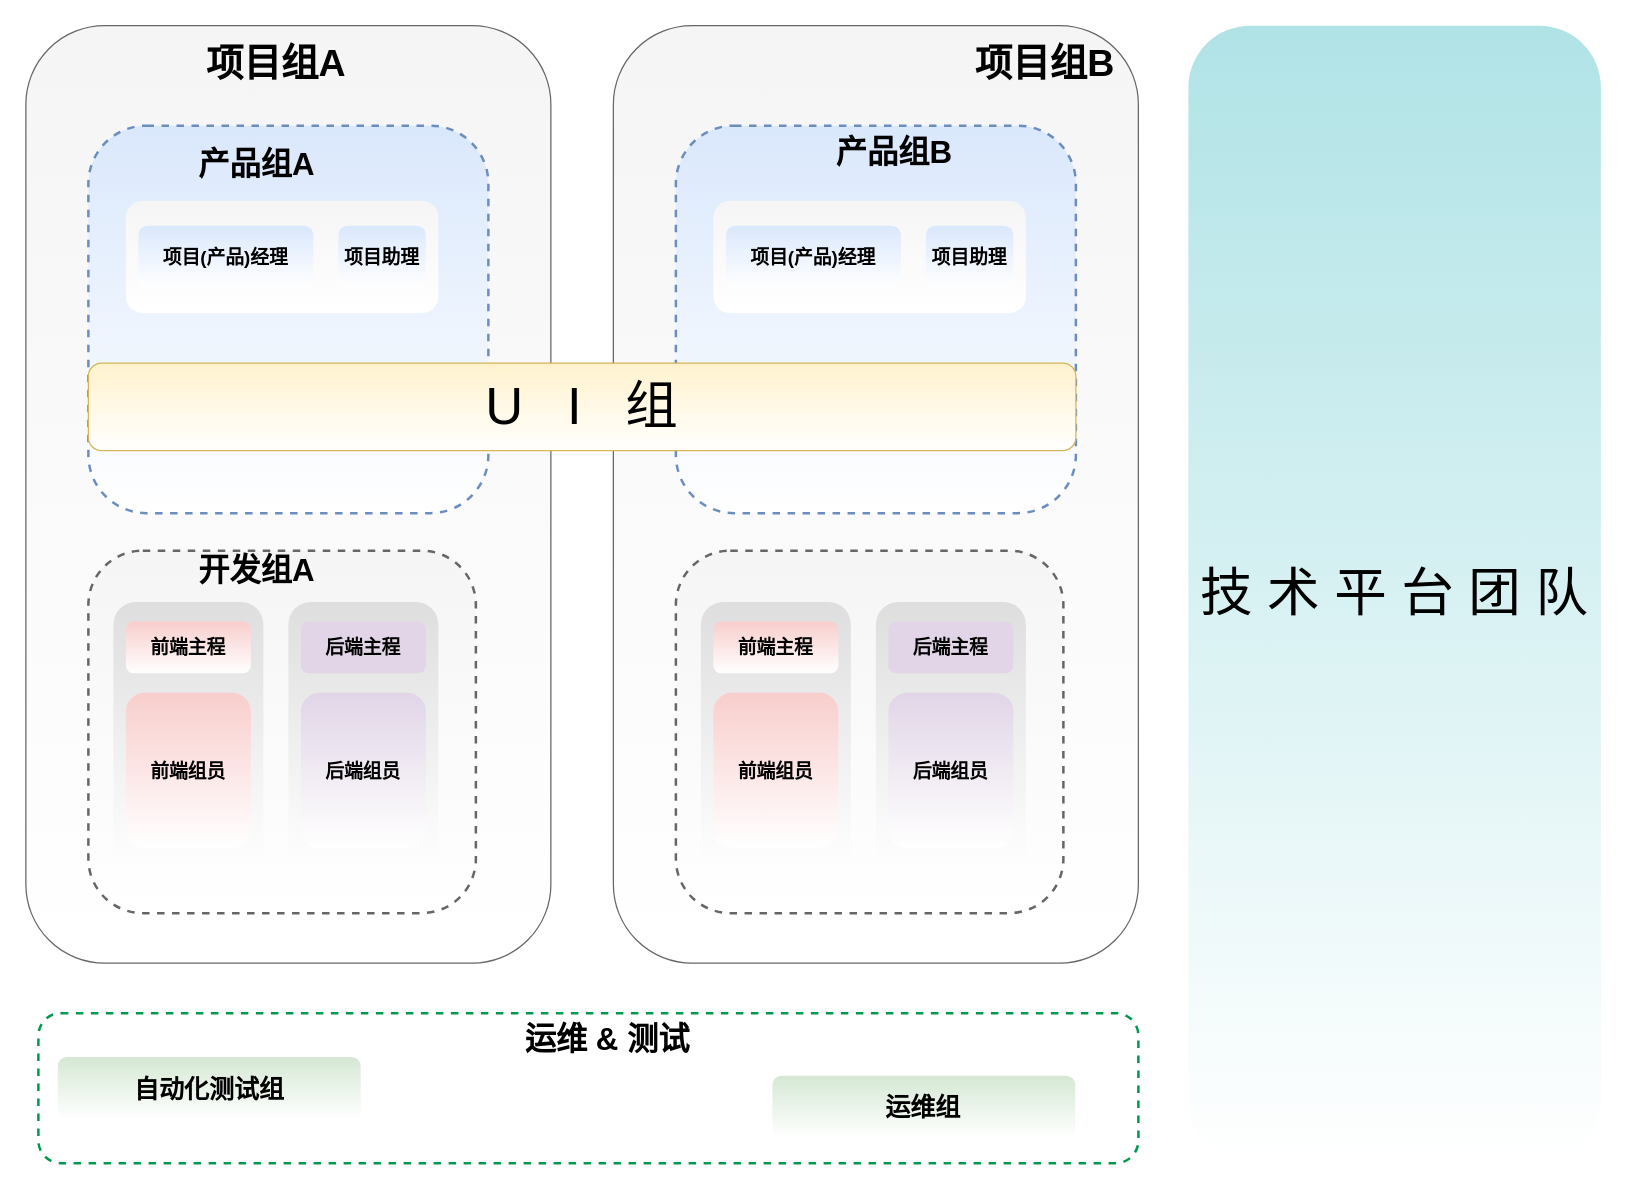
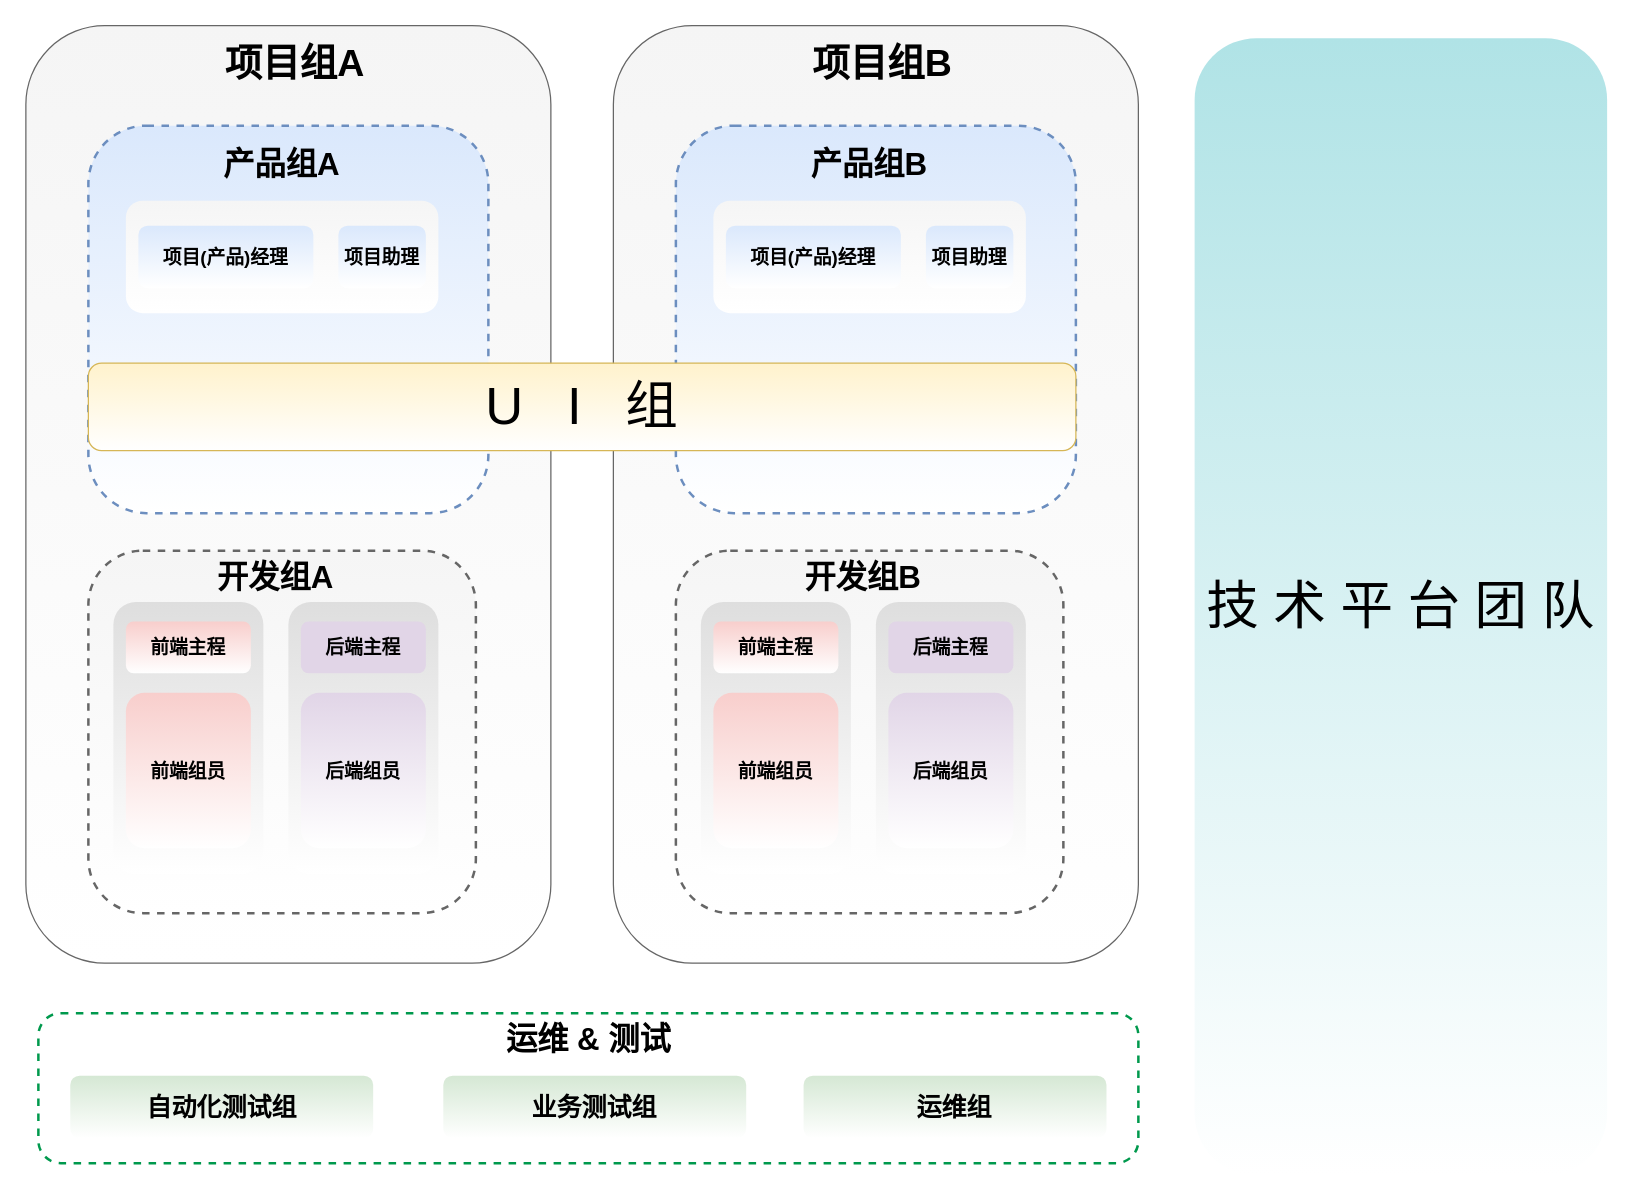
- <mxCell id="23" value="&lt;font style=&quot;font-size: 30px&quot;&gt;&lt;b&gt;项目组A&lt;/b&gt;&lt;/font&gt;" style="text;html=1;strokeColor=none;fillColor=none;align=center;verticalAlign=middle;whiteSpace=wrap;rounded=0;" vertex="1" parent="9"><mxGeometry x="137.5" y="20" width="125" height="20" as="geometry" /></mxCell>
+ <mxCell id="23" value="&lt;font style=&quot;font-size: 30px&quot;&gt;&lt;b&gt;项目组A&lt;/b&gt;&lt;/font&gt;" style="text;html=1;strokeColor=none;fillColor=none;align=center;verticalAlign=middle;whiteSpace=wrap;rounded=0;" vertex="1" parent="9"><mxGeometry x="152.5" y="20" width="125" height="20" as="geometry" /></mxCell>
- <mxCell id="42" value="&lt;font style=&quot;font-size: 30px&quot;&gt;&lt;b&gt;项目组B&lt;/b&gt;&lt;/font&gt;" style="text;html=1;strokeColor=none;fillColor=none;align=center;verticalAlign=middle;whiteSpace=wrap;rounded=0;" vertex="1" parent="28"><mxGeometry x="282.5" y="20" width="125" height="20" as="geometry" /></mxCell>
+ <mxCell id="42" value="&lt;font style=&quot;font-size: 30px&quot;&gt;&lt;b&gt;项目组B&lt;/b&gt;&lt;/font&gt;" style="text;html=1;strokeColor=none;fillColor=none;align=center;verticalAlign=middle;whiteSpace=wrap;rounded=0;" vertex="1" parent="28"><mxGeometry x="152.5" y="20" width="125" height="20" as="geometry" /></mxCell>
- <mxCell id="31" value="&lt;span style=&quot;font-size: 25px&quot;&gt;&lt;b&gt;产品组B&lt;/b&gt;&lt;/span&gt;" style="text;html=1;strokeColor=none;fillColor=none;align=center;verticalAlign=middle;whiteSpace=wrap;rounded=0;dashed=1;" vertex="1" parent="28"><mxGeometry x="115" y="90" width="220" height="20" as="geometry" /></mxCell>
+ <mxCell id="31" value="&lt;span style=&quot;font-size: 25px&quot;&gt;&lt;b&gt;产品组B&lt;/b&gt;&lt;/span&gt;" style="text;html=1;strokeColor=none;fillColor=none;align=center;verticalAlign=middle;whiteSpace=wrap;rounded=0;dashed=1;" vertex="1" parent="28"><mxGeometry x="95" y="100" width="220" height="20" as="geometry" /></mxCell>
- <mxCell id="12" value="&lt;span style=&quot;font-size: 25px&quot;&gt;&lt;b&gt;产品组A&lt;/b&gt;&lt;/span&gt;" style="text;html=1;strokeColor=none;fillColor=none;align=center;verticalAlign=middle;whiteSpace=wrap;rounded=0;dashed=1;" vertex="1" parent="9"><mxGeometry x="75" y="100" width="220" height="20" as="geometry" /></mxCell>
+ <mxCell id="12" value="&lt;span style=&quot;font-size: 25px&quot;&gt;&lt;b&gt;产品组A&lt;/b&gt;&lt;/span&gt;" style="text;html=1;strokeColor=none;fillColor=none;align=center;verticalAlign=middle;whiteSpace=wrap;rounded=0;dashed=1;" vertex="1" parent="9"><mxGeometry x="95" y="100" width="220" height="20" as="geometry" /></mxCell>
- <mxCell id="22" value="&lt;b style=&quot;font-size: 25px&quot;&gt;开发组A&lt;/b&gt;" style="text;html=1;strokeColor=none;fillColor=none;align=center;verticalAlign=middle;whiteSpace=wrap;rounded=0;dashed=1;" vertex="1" parent="13"><mxGeometry x="25" y="5" width="220" height="20" as="geometry" /></mxCell>
+ <mxCell id="22" value="&lt;b style=&quot;font-size: 25px&quot;&gt;开发组A&lt;/b&gt;" style="text;html=1;strokeColor=none;fillColor=none;align=center;verticalAlign=middle;whiteSpace=wrap;rounded=0;dashed=1;" vertex="1" parent="13"><mxGeometry x="40" y="10" width="220" height="20" as="geometry" /></mxCell>
+ <mxCell id="41" value="&lt;b style=&quot;font-size: 25px&quot;&gt;开发组B&lt;/b&gt;" style="text;html=1;strokeColor=none;fillColor=none;align=center;verticalAlign=middle;whiteSpace=wrap;rounded=0;dashed=1;" vertex="1" parent="32"><mxGeometry x="40" y="10" width="220" height="20" as="geometry" /></mxCell>
- <mxCell id="8" value="&lt;span style=&quot;font-size: 42px&quot;&gt;技 术 平 台 团 队&lt;/span&gt;" style="rounded=1;whiteSpace=wrap;html=1;fillColor=#b0e3e6;gradientColor=#ffffff;strokeColor=none;" vertex="1" parent="1"><mxGeometry x="950" y="20" width="330" height="910" as="geometry" /></mxCell>
+ <mxCell id="8" value="&lt;span style=&quot;font-size: 42px&quot;&gt;技 术 平 台 团 队&lt;/span&gt;" style="rounded=1;whiteSpace=wrap;html=1;fillColor=#b0e3e6;gradientColor=#ffffff;strokeColor=none;" vertex="1" parent="1"><mxGeometry x="955" y="30" width="330" height="910" as="geometry" /></mxCell>
- <mxCell id="4" value="&lt;span style=&quot;font-size: 25px&quot;&gt;&lt;b&gt;运维 &amp;amp; 测试&lt;/b&gt;&lt;/span&gt;" style="text;html=1;strokeColor=none;fillColor=none;align=center;verticalAlign=middle;whiteSpace=wrap;rounded=0;dashed=1;" vertex="1" parent="2"><mxGeometry x="314.71" y="10" width="280.58" height="20" as="geometry" /></mxCell>
+ <mxCell id="4" value="&lt;span style=&quot;font-size: 25px&quot;&gt;&lt;b&gt;运维 &amp;amp; 测试&lt;/b&gt;&lt;/span&gt;" style="text;html=1;strokeColor=none;fillColor=none;align=center;verticalAlign=middle;whiteSpace=wrap;rounded=0;dashed=1;" vertex="1" parent="2"><mxGeometry x="299.71" y="10" width="280.58" height="20" as="geometry" /></mxCell>
- <mxCell id="5" value="&lt;font size=&quot;1&quot;&gt;&lt;b style=&quot;font-size: 20px&quot;&gt;自动化测试组&lt;/b&gt;&lt;/font&gt;" style="rounded=1;whiteSpace=wrap;html=1;strokeWidth=1;fillColor=#d5e8d4;gradientColor=#ffffff;strokeColor=none;" vertex="1" parent="2"><mxGeometry x="15.507" y="35" width="242.319" height="50" as="geometry" /></mxCell>
+ <mxCell id="5" value="&lt;font size=&quot;1&quot;&gt;&lt;b style=&quot;font-size: 20px&quot;&gt;自动化测试组&lt;/b&gt;&lt;/font&gt;" style="rounded=1;whiteSpace=wrap;html=1;strokeWidth=1;fillColor=#d5e8d4;gradientColor=#ffffff;strokeColor=none;" vertex="1" parent="2"><mxGeometry x="25.507" y="50" width="242.319" height="50" as="geometry" /></mxCell>
+ <mxCell id="6" value="&lt;span style=&quot;font-size: 20px&quot;&gt;&lt;b&gt;业务测试组&lt;/b&gt;&lt;/span&gt;" style="rounded=1;whiteSpace=wrap;html=1;strokeWidth=1;fillColor=#d5e8d4;gradientColor=#ffffff;strokeColor=none;" vertex="1" parent="2"><mxGeometry x="323.942" y="50" width="242.319" height="50" as="geometry" /></mxCell>
- <mxCell id="7" value="&lt;span style=&quot;font-size: 20px&quot;&gt;&lt;b&gt;运维组&lt;/b&gt;&lt;/span&gt;" style="rounded=1;whiteSpace=wrap;html=1;strokeWidth=1;fillColor=#d5e8d4;gradientColor=#ffffff;strokeColor=none;" vertex="1" parent="2"><mxGeometry x="587.174" y="50" width="242.319" height="50" as="geometry" /></mxCell>
+ <mxCell id="7" value="&lt;span style=&quot;font-size: 20px&quot;&gt;&lt;b&gt;运维组&lt;/b&gt;&lt;/span&gt;" style="rounded=1;whiteSpace=wrap;html=1;strokeWidth=1;fillColor=#d5e8d4;gradientColor=#ffffff;strokeColor=none;" vertex="1" parent="2"><mxGeometry x="612.174" y="50" width="242.319" height="50" as="geometry" /></mxCell>
